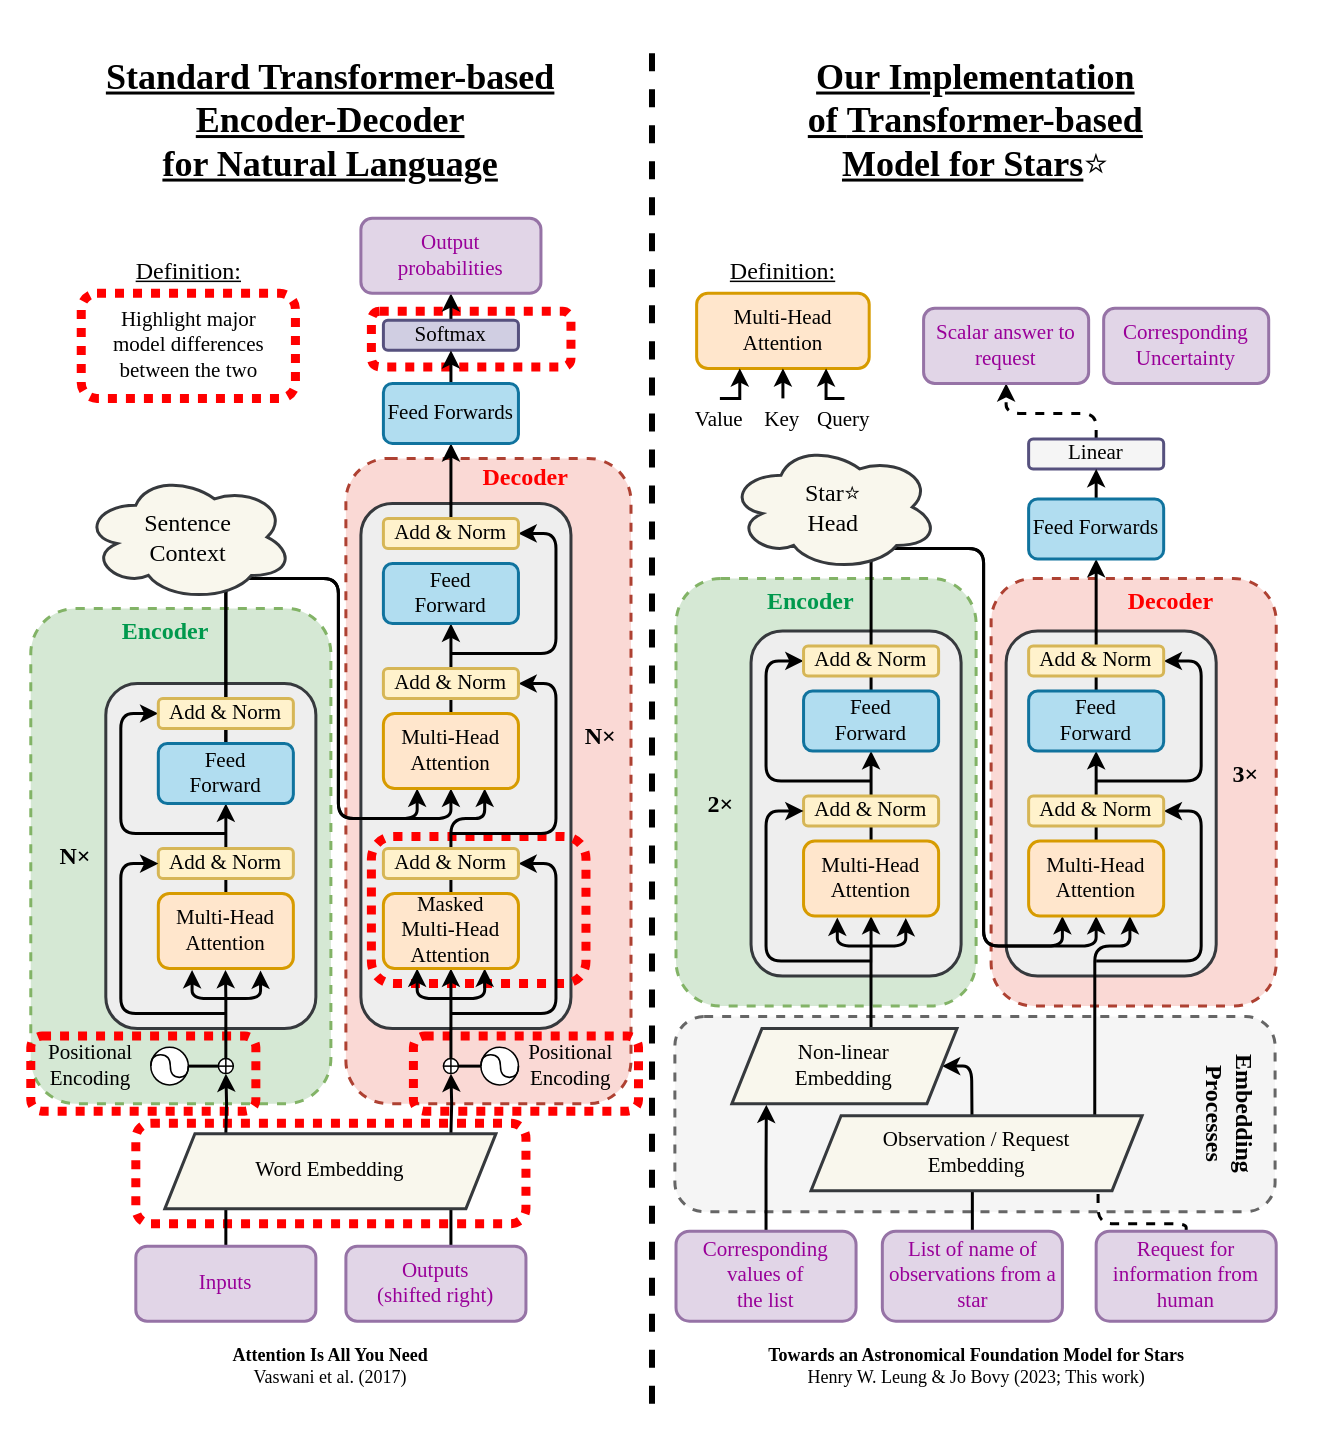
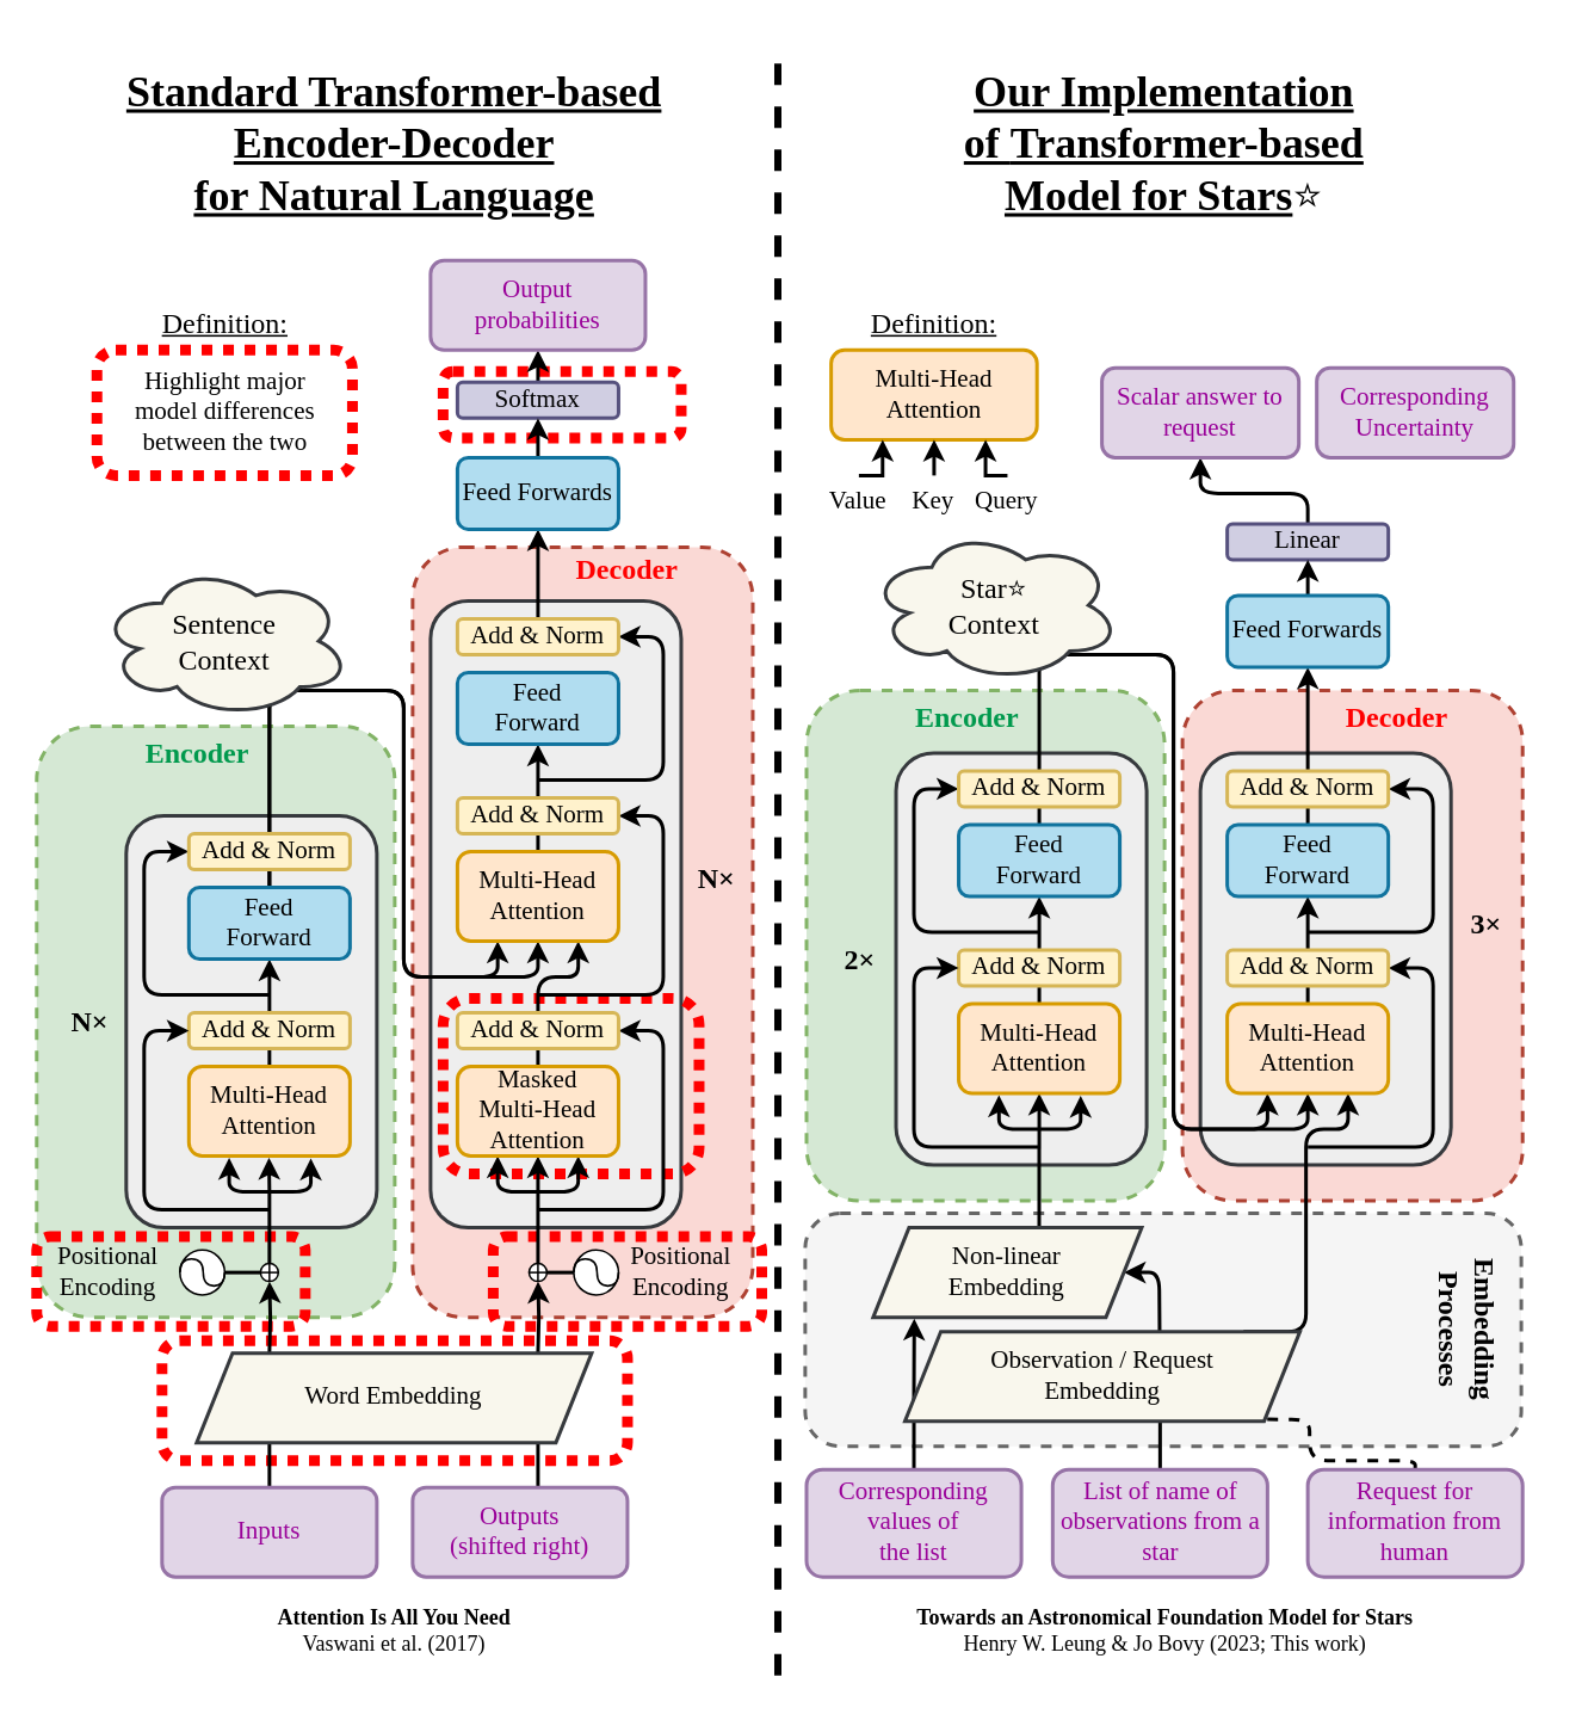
- <mxCell id="92" style="edgeStyle=orthogonalEdgeStyle;rounded=1;orthogonalLoop=1;jettySize=auto;html=1;exitX=0.5;exitY=0;exitDx=0;exitDy=0;entryX=0.5;entryY=1;entryDx=0;entryDy=0;strokeWidth=2;dashed=1;" parent="1" source="93" target="119" edge="1"><mxGeometry relative="1" as="geometry"><Array as="points"><mxPoint x="730" y="275" /><mxPoint x="670" y="275" /></Array></mxGeometry></mxCell>
+ <mxCell id="92" style="edgeStyle=orthogonalEdgeStyle;rounded=1;orthogonalLoop=1;jettySize=auto;html=1;exitX=0.5;exitY=0;exitDx=0;exitDy=0;entryX=0.5;entryY=1;entryDx=0;entryDy=0;strokeWidth=2;" parent="1" source="93" target="119" edge="1"><mxGeometry relative="1" as="geometry"><Array as="points"><mxPoint x="730" y="275" /><mxPoint x="670" y="275" /></Array></mxGeometry></mxCell>
- <mxCell id="93" value="&lt;font style=&quot;font-size: 14px;&quot;&gt;Linear&lt;/font&gt;" style="rounded=1;whiteSpace=wrap;html=1;fillColor=#f5f5f5;strokeColor=#56517e;strokeWidth=2;shadow=0;fontFamily=Comic Sans MS;" parent="1" vertex="1"><mxGeometry x="685" y="292" width="90" height="20" as="geometry" /></mxCell>
+ <mxCell id="93" value="&lt;font style=&quot;font-size: 14px;&quot;&gt;Linear&lt;/font&gt;" style="rounded=1;whiteSpace=wrap;html=1;fillColor=#d0cee2;strokeColor=#56517e;strokeWidth=2;shadow=0;fontFamily=Comic Sans MS;" parent="1" vertex="1"><mxGeometry x="685" y="292" width="90" height="20" as="geometry" /></mxCell>
- <mxCell id="104" value="&lt;font style=&quot;font-size: 16px;&quot;&gt;Star⭐&lt;br&gt;Head&lt;br&gt;&lt;/font&gt;" style="ellipse;shape=cloud;whiteSpace=wrap;html=1;fillColor=#f9f7ed;strokeColor=#36393d;strokeWidth=2;fontFamily=Comic Sans MS;" parent="1" vertex="1"><mxGeometry x="485" y="295" width="140" height="85" as="geometry" /></mxCell>
+ <mxCell id="104" value="&lt;font style=&quot;font-size: 16px;&quot;&gt;Star⭐&lt;br&gt;Context&lt;br&gt;&lt;/font&gt;" style="ellipse;shape=cloud;whiteSpace=wrap;html=1;fillColor=#f9f7ed;strokeColor=#36393d;strokeWidth=2;fontFamily=Comic Sans MS;" parent="1" vertex="1"><mxGeometry x="485" y="295" width="140" height="85" as="geometry" /></mxCell>
- <mxCell id="117" value="&lt;font style=&quot;font-size: 14px;&quot; face=&quot;Comic Sans MS&quot;&gt;Observation / Request&lt;br&gt;Embedding&lt;/font&gt;" style="shape=parallelogram;perimeter=parallelogramPerimeter;whiteSpace=wrap;html=1;fixedSize=1;fillColor=#f9f7ed;strokeColor=#36393d;strokeWidth=2;" parent="1" vertex="1"><mxGeometry x="540" y="743" width="220.62" height="50" as="geometry" /></mxCell>
+ <mxCell id="117" value="&lt;font style=&quot;font-size: 14px;&quot; face=&quot;Comic Sans MS&quot;&gt;Observation / Request&lt;br&gt;Embedding&lt;/font&gt;" style="shape=parallelogram;perimeter=parallelogramPerimeter;whiteSpace=wrap;html=1;fixedSize=1;fillColor=#f9f7ed;strokeColor=#36393d;strokeWidth=2;" parent="1" vertex="1"><mxGeometry x="505" y="743" width="220.62" height="50" as="geometry" /></mxCell>
